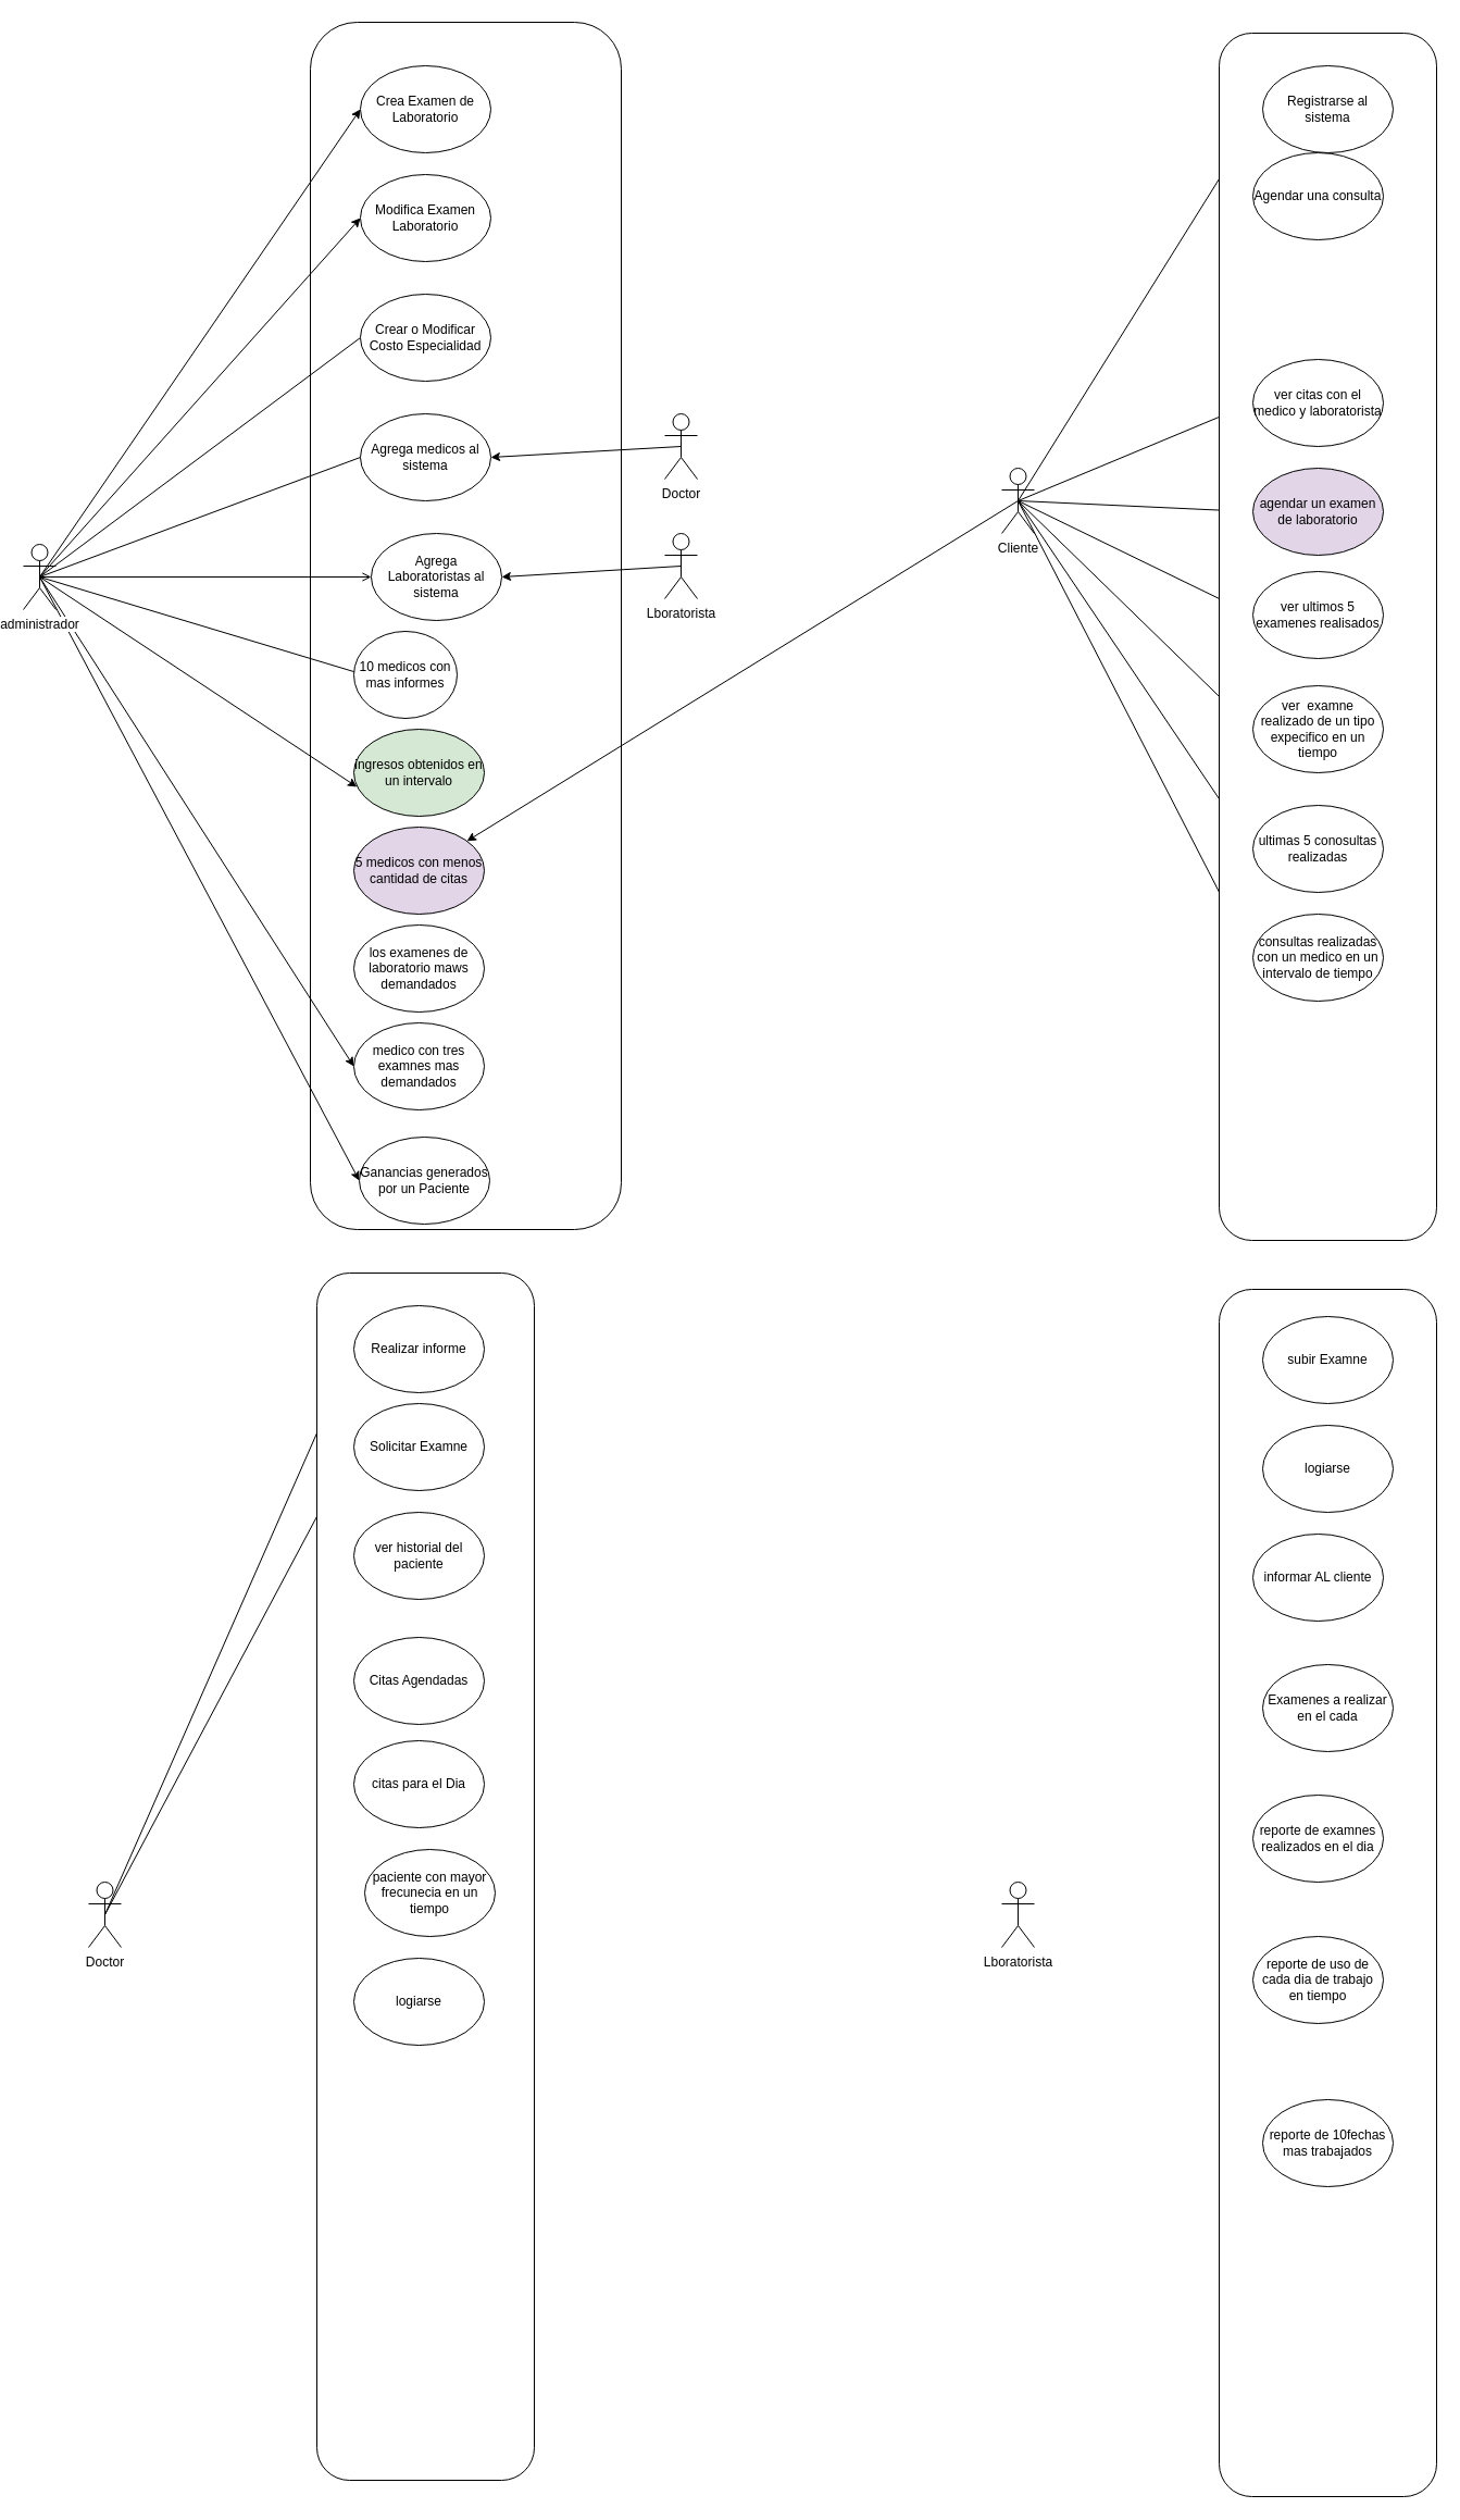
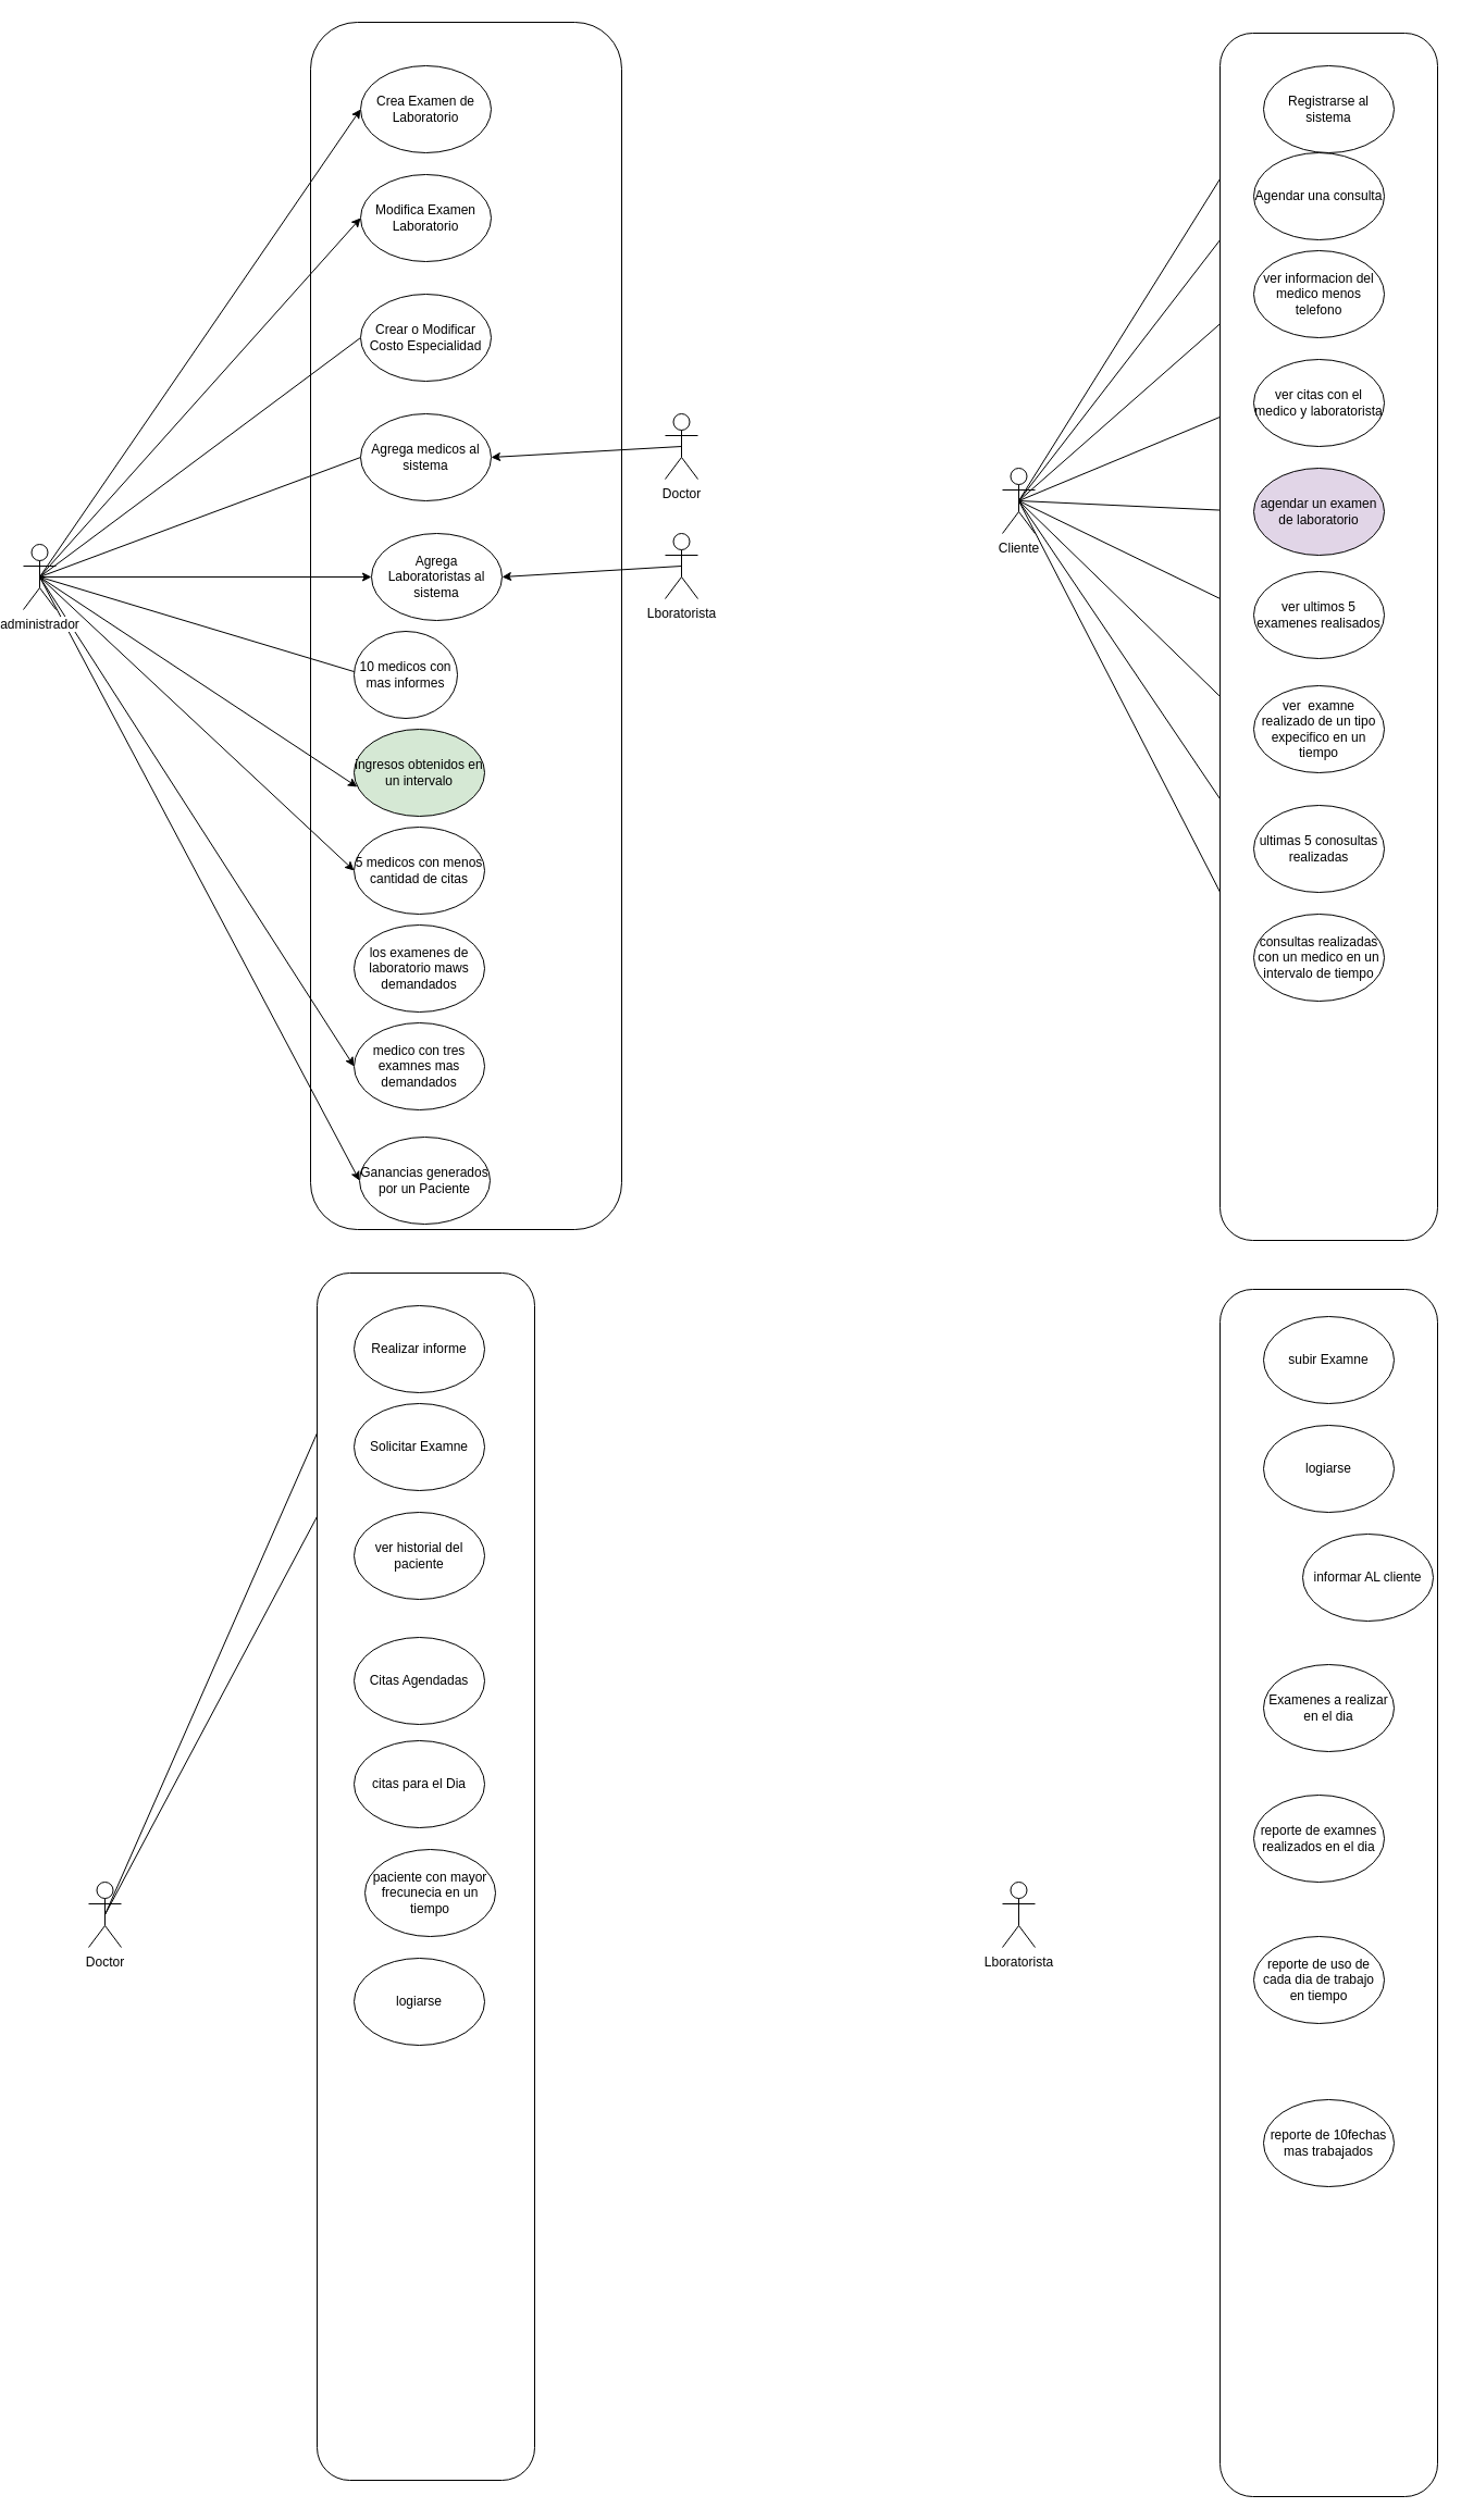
+ <mxCell id="43" value="ver informacion del medico menos telefono" style="ellipse;whiteSpace=wrap;html=1;" parent="1" vertex="1"><mxGeometry x="1151" y="230" width="120" height="80" as="geometry" /></mxCell>
+ <mxCell id="28" style="edgeStyle=none;rounded=0;orthogonalLoop=1;jettySize=auto;html=1;exitX=0.5;exitY=0.5;exitDx=0;exitDy=0;exitPerimeter=0;entryX=0;entryY=0.5;entryDx=0;entryDy=0;" parent="1" source="34" target="43" edge="1"><mxGeometry relative="1" as="geometry" /></mxCell>
- <mxCell id="7" style="edgeStyle=none;rounded=0;orthogonalLoop=1;jettySize=auto;html=1;exitX=0.5;exitY=0.5;exitDx=0;exitDy=0;exitPerimeter=0;entryX=0;entryY=0.5;entryDx=0;entryDy=0;endArrow=open;" parent="1" source="13" target="18" edge="1"><mxGeometry relative="1" as="geometry" /></mxCell>
+ <mxCell id="7" style="edgeStyle=none;rounded=0;orthogonalLoop=1;jettySize=auto;html=1;exitX=0.5;exitY=0.5;exitDx=0;exitDy=0;exitPerimeter=0;entryX=0;entryY=0.5;entryDx=0;entryDy=0;" parent="1" source="13" target="18" edge="1"><mxGeometry relative="1" as="geometry" /></mxCell>
- <mxCell id="27" style="edgeStyle=none;rounded=0;orthogonalLoop=1;jettySize=auto;html=1;exitX=0.5;exitY=0.5;exitDx=0;exitDy=0;exitPerimeter=0;" parent="1" source="34" target="21" edge="1"><mxGeometry relative="1" as="geometry" /></mxCell>
+ <mxCell id="27" style="edgeStyle=none;rounded=0;orthogonalLoop=1;jettySize=auto;html=1;exitX=0.5;exitY=0.5;exitDx=0;exitDy=0;exitPerimeter=0;entryX=0;entryY=0.5;entryDx=0;entryDy=0;" parent="1" source="34" target="44" edge="1"><mxGeometry relative="1" as="geometry" /></mxCell>
+ <mxCell id="10" style="edgeStyle=none;rounded=0;orthogonalLoop=1;jettySize=auto;html=1;exitX=0.5;exitY=0.5;exitDx=0;exitDy=0;exitPerimeter=0;entryX=0;entryY=0.5;entryDx=0;entryDy=0;" parent="1" source="13" target="21" edge="1"><mxGeometry relative="1" as="geometry" /></mxCell>
- <mxCell id="21" value="5 medicos con menos cantidad de citas" style="ellipse;whiteSpace=wrap;html=1;fillColor=#e1d5e7;" parent="1" vertex="1"><mxGeometry x="324" y="760" width="120" height="80" as="geometry" /></mxCell>
+ <mxCell id="21" value="5 medicos con menos cantidad de citas" style="ellipse;whiteSpace=wrap;html=1;" parent="1" vertex="1"><mxGeometry x="324" y="760" width="120" height="80" as="geometry" /></mxCell>
- <mxCell id="64" value="informar AL cliente" style="ellipse;whiteSpace=wrap;html=1;" parent="1" vertex="1"><mxGeometry x="1151" y="1410" width="120" height="80" as="geometry" /></mxCell>
+ <mxCell id="64" value="informar AL cliente" style="ellipse;whiteSpace=wrap;html=1;" parent="1" vertex="1"><mxGeometry x="1196" y="1410" width="120" height="80" as="geometry" /></mxCell>
- <mxCell id="65" value="Examenes a realizar en el cada" style="ellipse;whiteSpace=wrap;html=1;" parent="1" vertex="1"><mxGeometry x="1160" y="1530" width="120" height="80" as="geometry" /></mxCell>
+ <mxCell id="65" value="Examenes a realizar en el dia" style="ellipse;whiteSpace=wrap;html=1;" parent="1" vertex="1"><mxGeometry x="1160" y="1530" width="120" height="80" as="geometry" /></mxCell>
